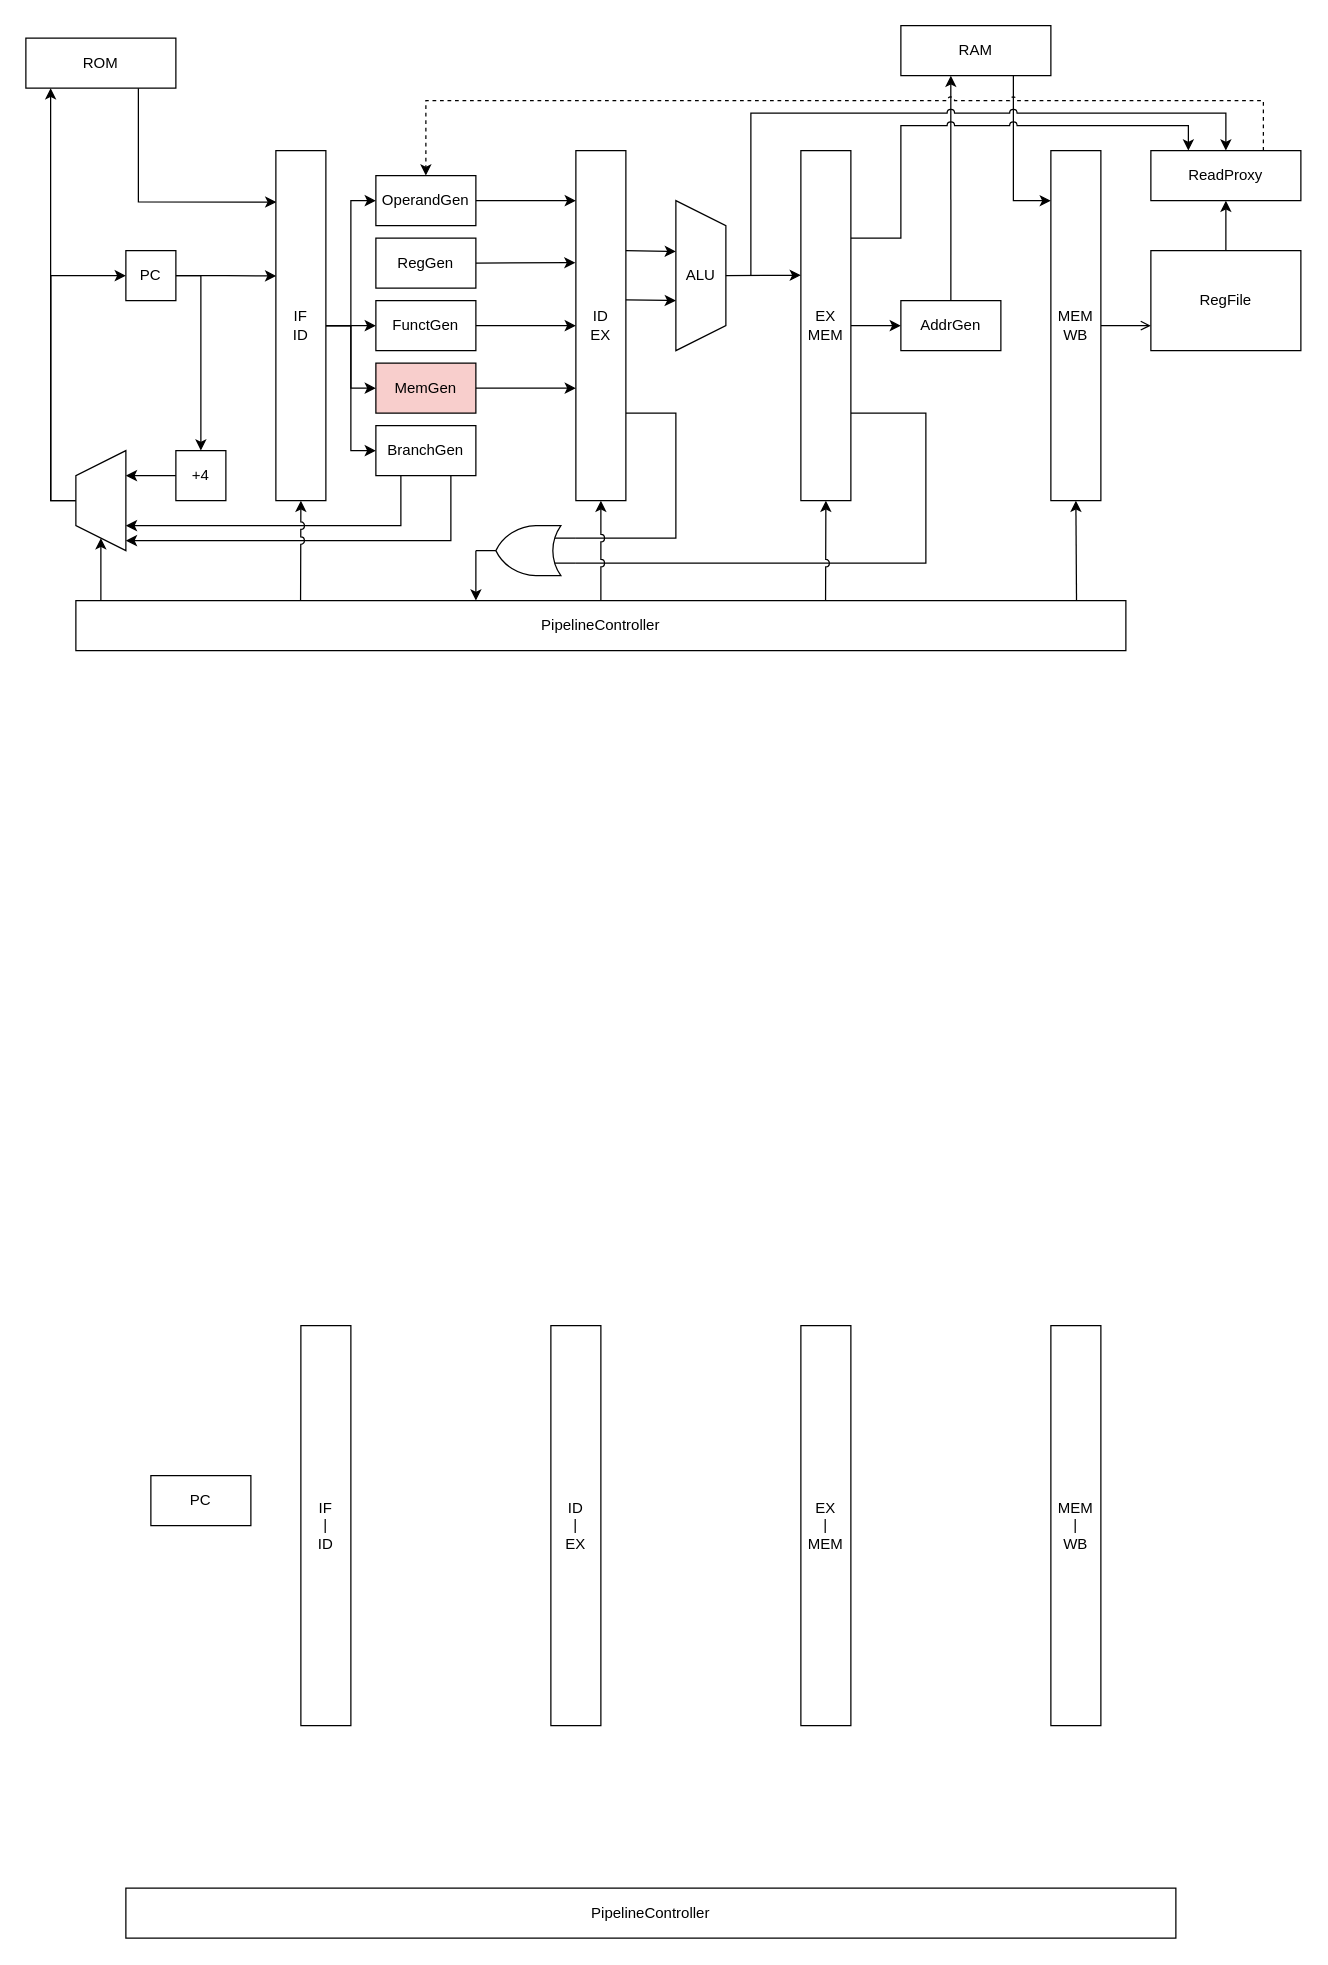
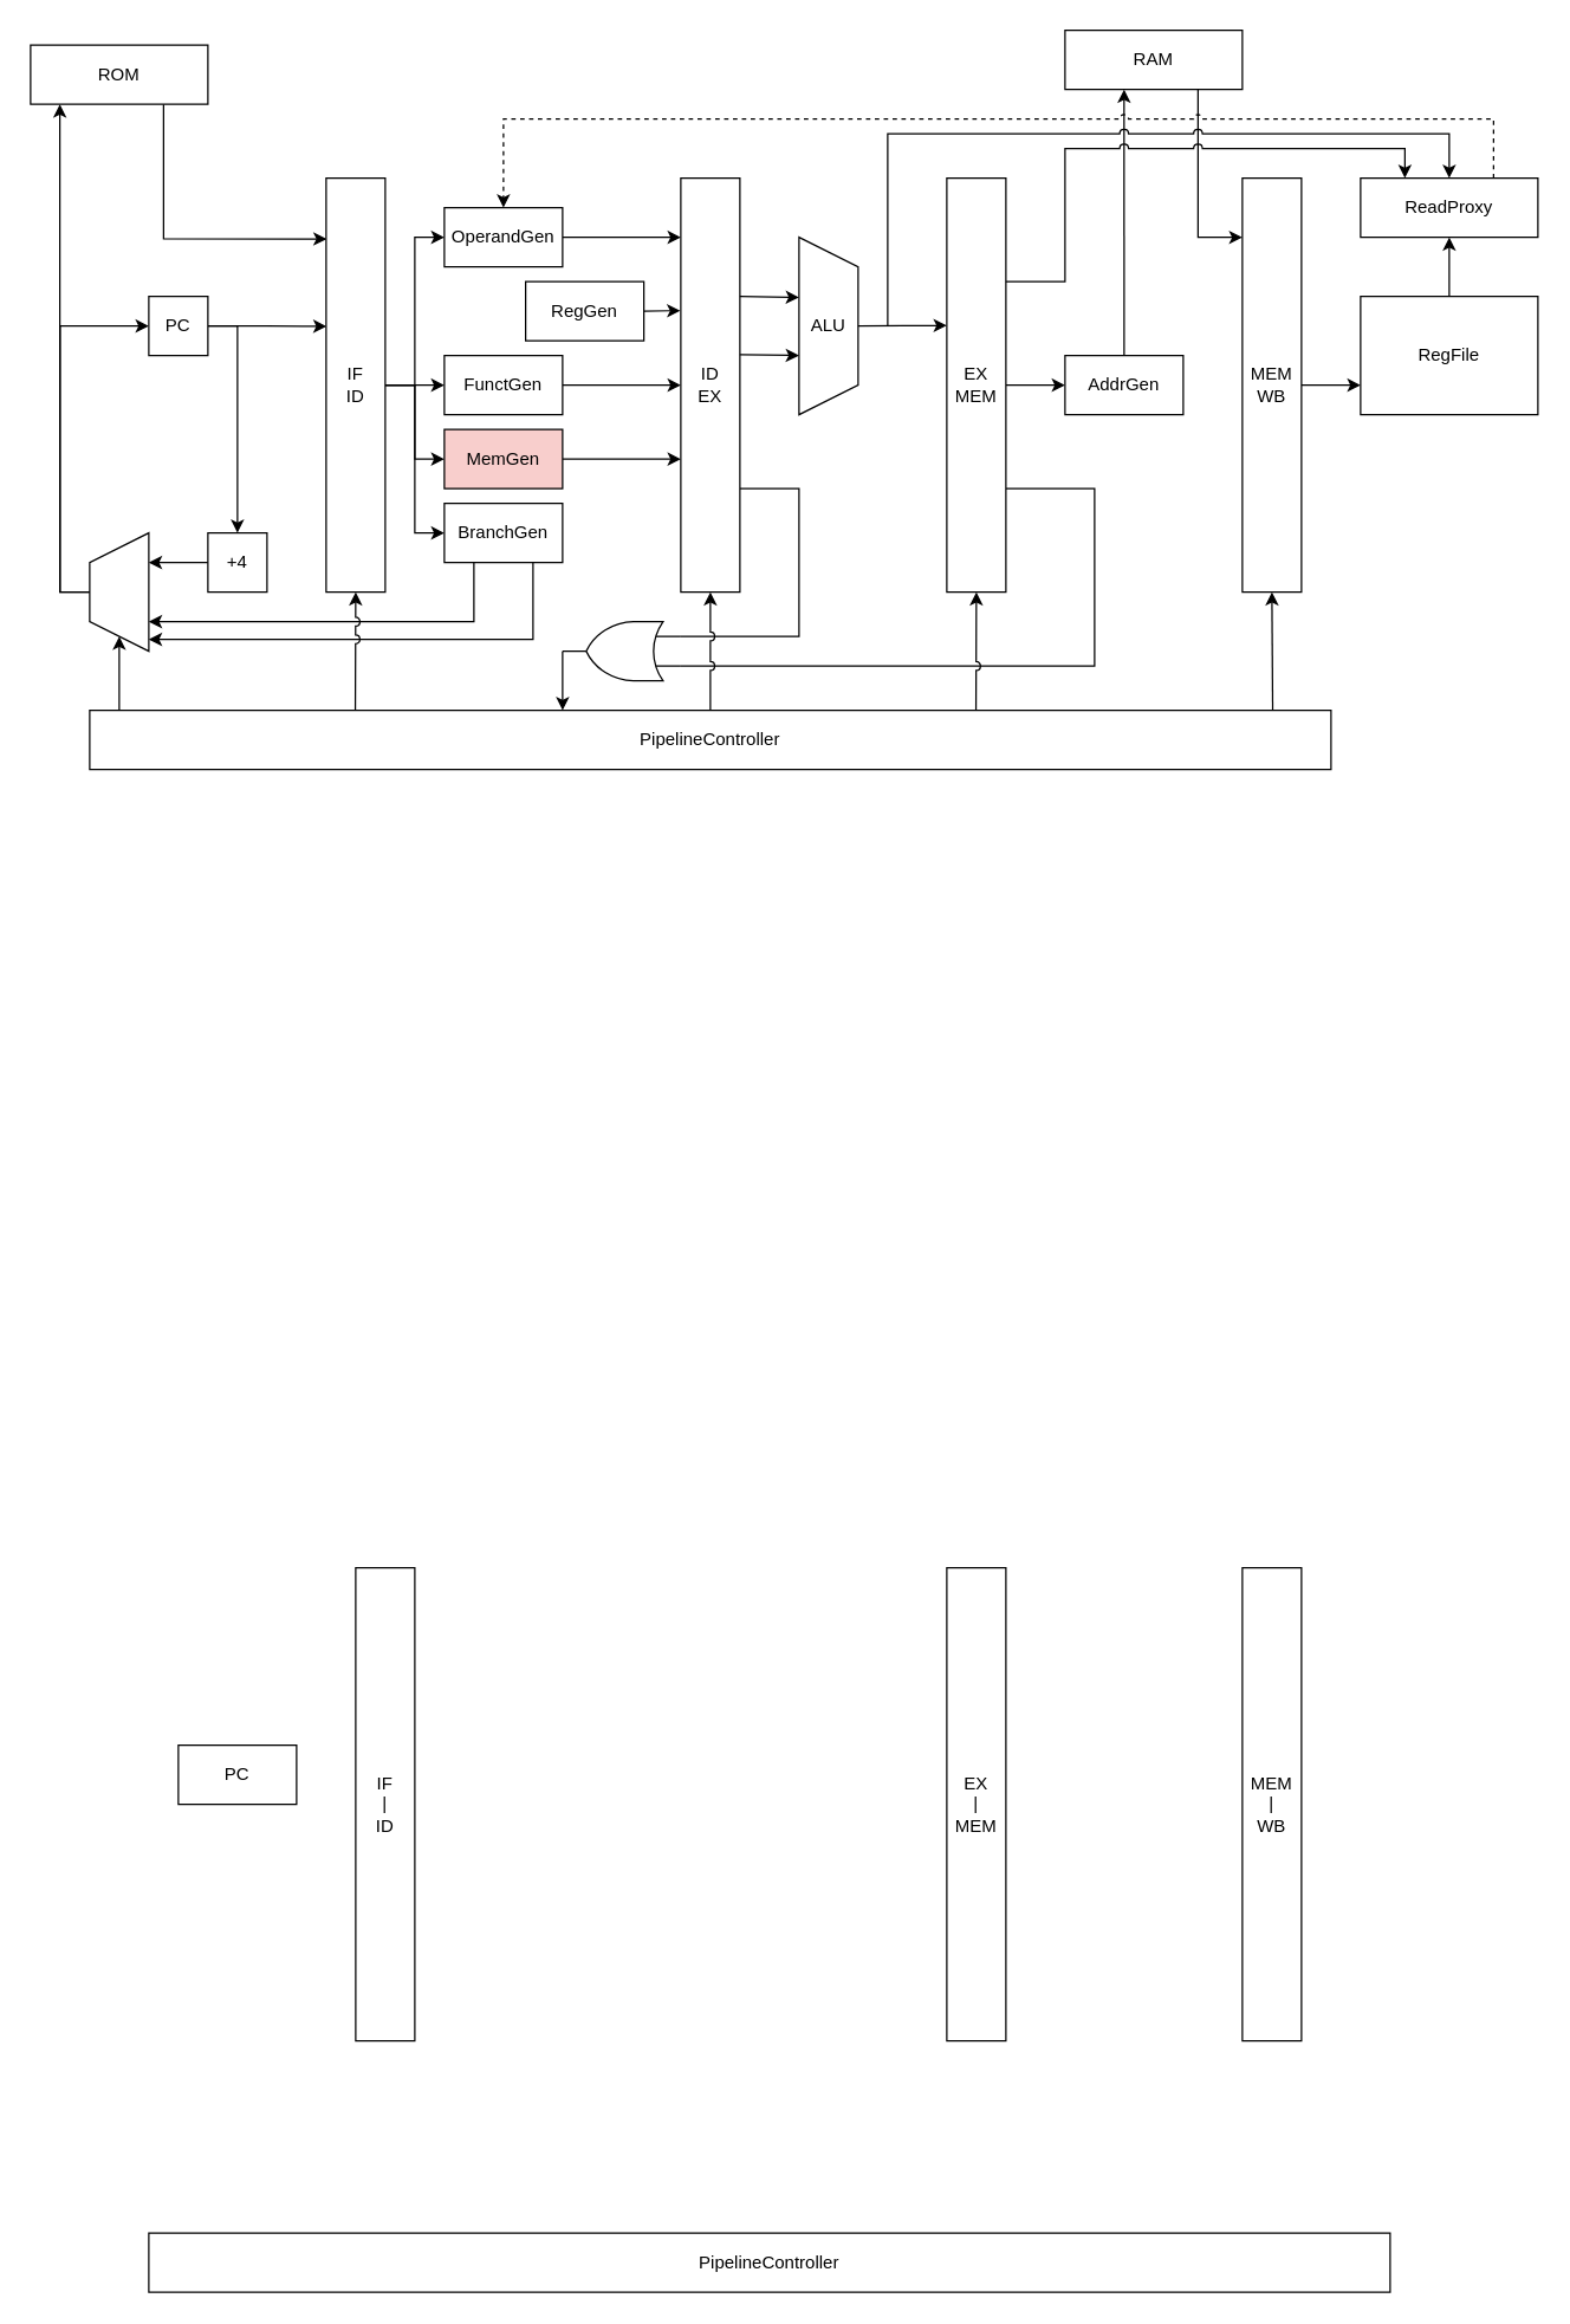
- <mxCell id="30" value="&lt;span&gt;RegGen&lt;/span&gt;" style="rounded=0;whiteSpace=wrap;html=1;" parent="1" vertex="1"><mxGeometry x="300" y="190" width="80" height="40" as="geometry" /></mxCell>
+ <mxCell id="30" value="&lt;span&gt;RegGen&lt;/span&gt;" style="rounded=0;whiteSpace=wrap;html=1;" parent="1" vertex="1"><mxGeometry x="355" y="190" width="80" height="40" as="geometry" /></mxCell>
- <mxCell id="23" style="edgeStyle=none;rounded=0;sketch=0;jumpStyle=arc;orthogonalLoop=1;jettySize=auto;html=1;exitX=1;exitY=0.5;exitDx=0;exitDy=0;entryX=0;entryY=0.75;entryDx=0;entryDy=0;shadow=0;endArrow=open;endFill=1;" parent="1" source="25" target="45" edge="1"><mxGeometry relative="1" as="geometry" /></mxCell>
+ <mxCell id="23" style="edgeStyle=none;rounded=0;sketch=0;jumpStyle=arc;orthogonalLoop=1;jettySize=auto;html=1;exitX=1;exitY=0.5;exitDx=0;exitDy=0;entryX=0;entryY=0.75;entryDx=0;entryDy=0;shadow=0;endArrow=classic;endFill=1;" parent="1" source="25" target="45" edge="1"><mxGeometry relative="1" as="geometry" /></mxCell>
- <mxCell id="60" value="ID&lt;br&gt;|&lt;br&gt;EX" style="rounded=0;whiteSpace=wrap;html=1;" vertex="1" parent="1"><mxGeometry x="440" y="1060" width="40" height="320" as="geometry" /></mxCell>
